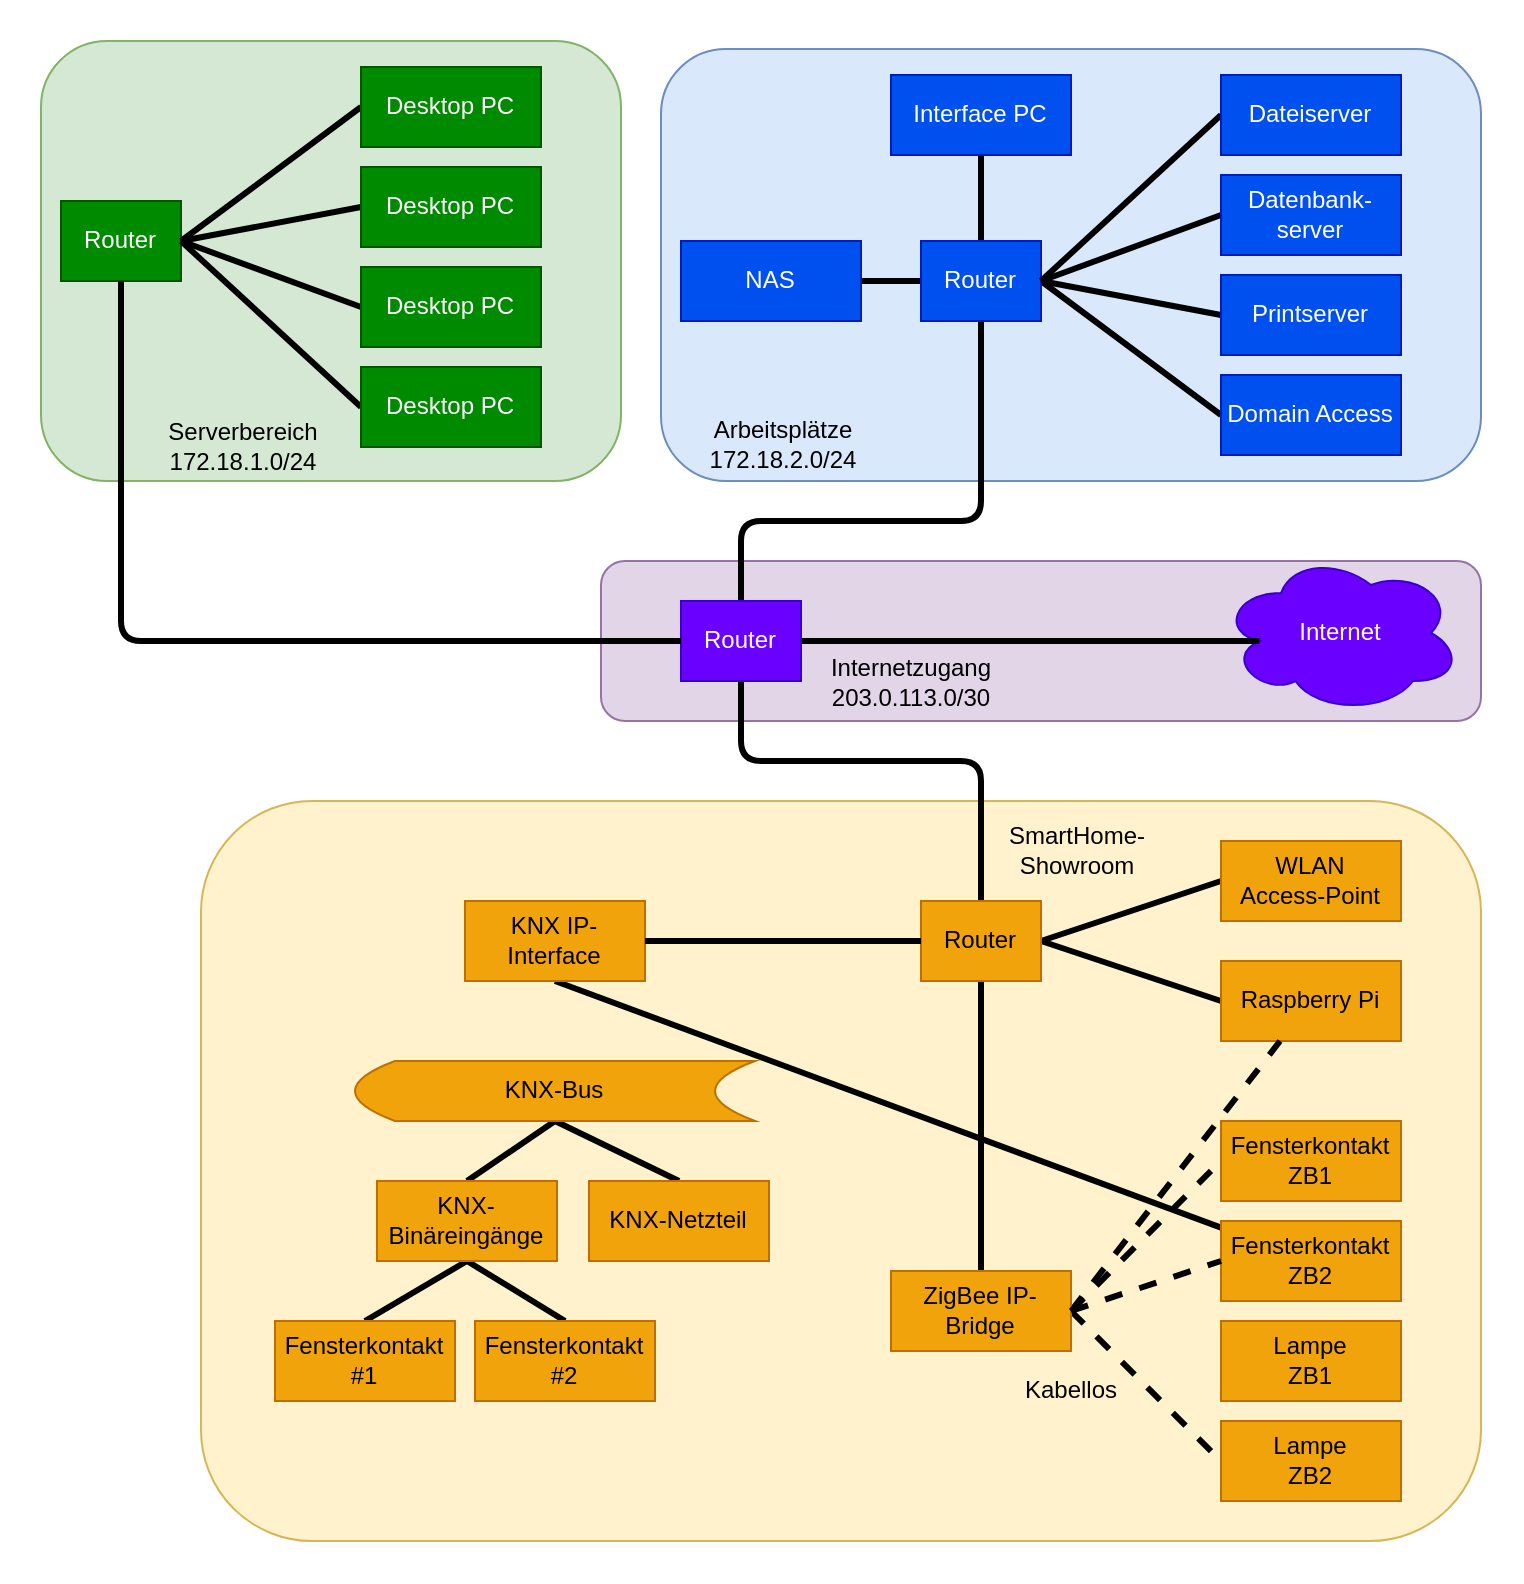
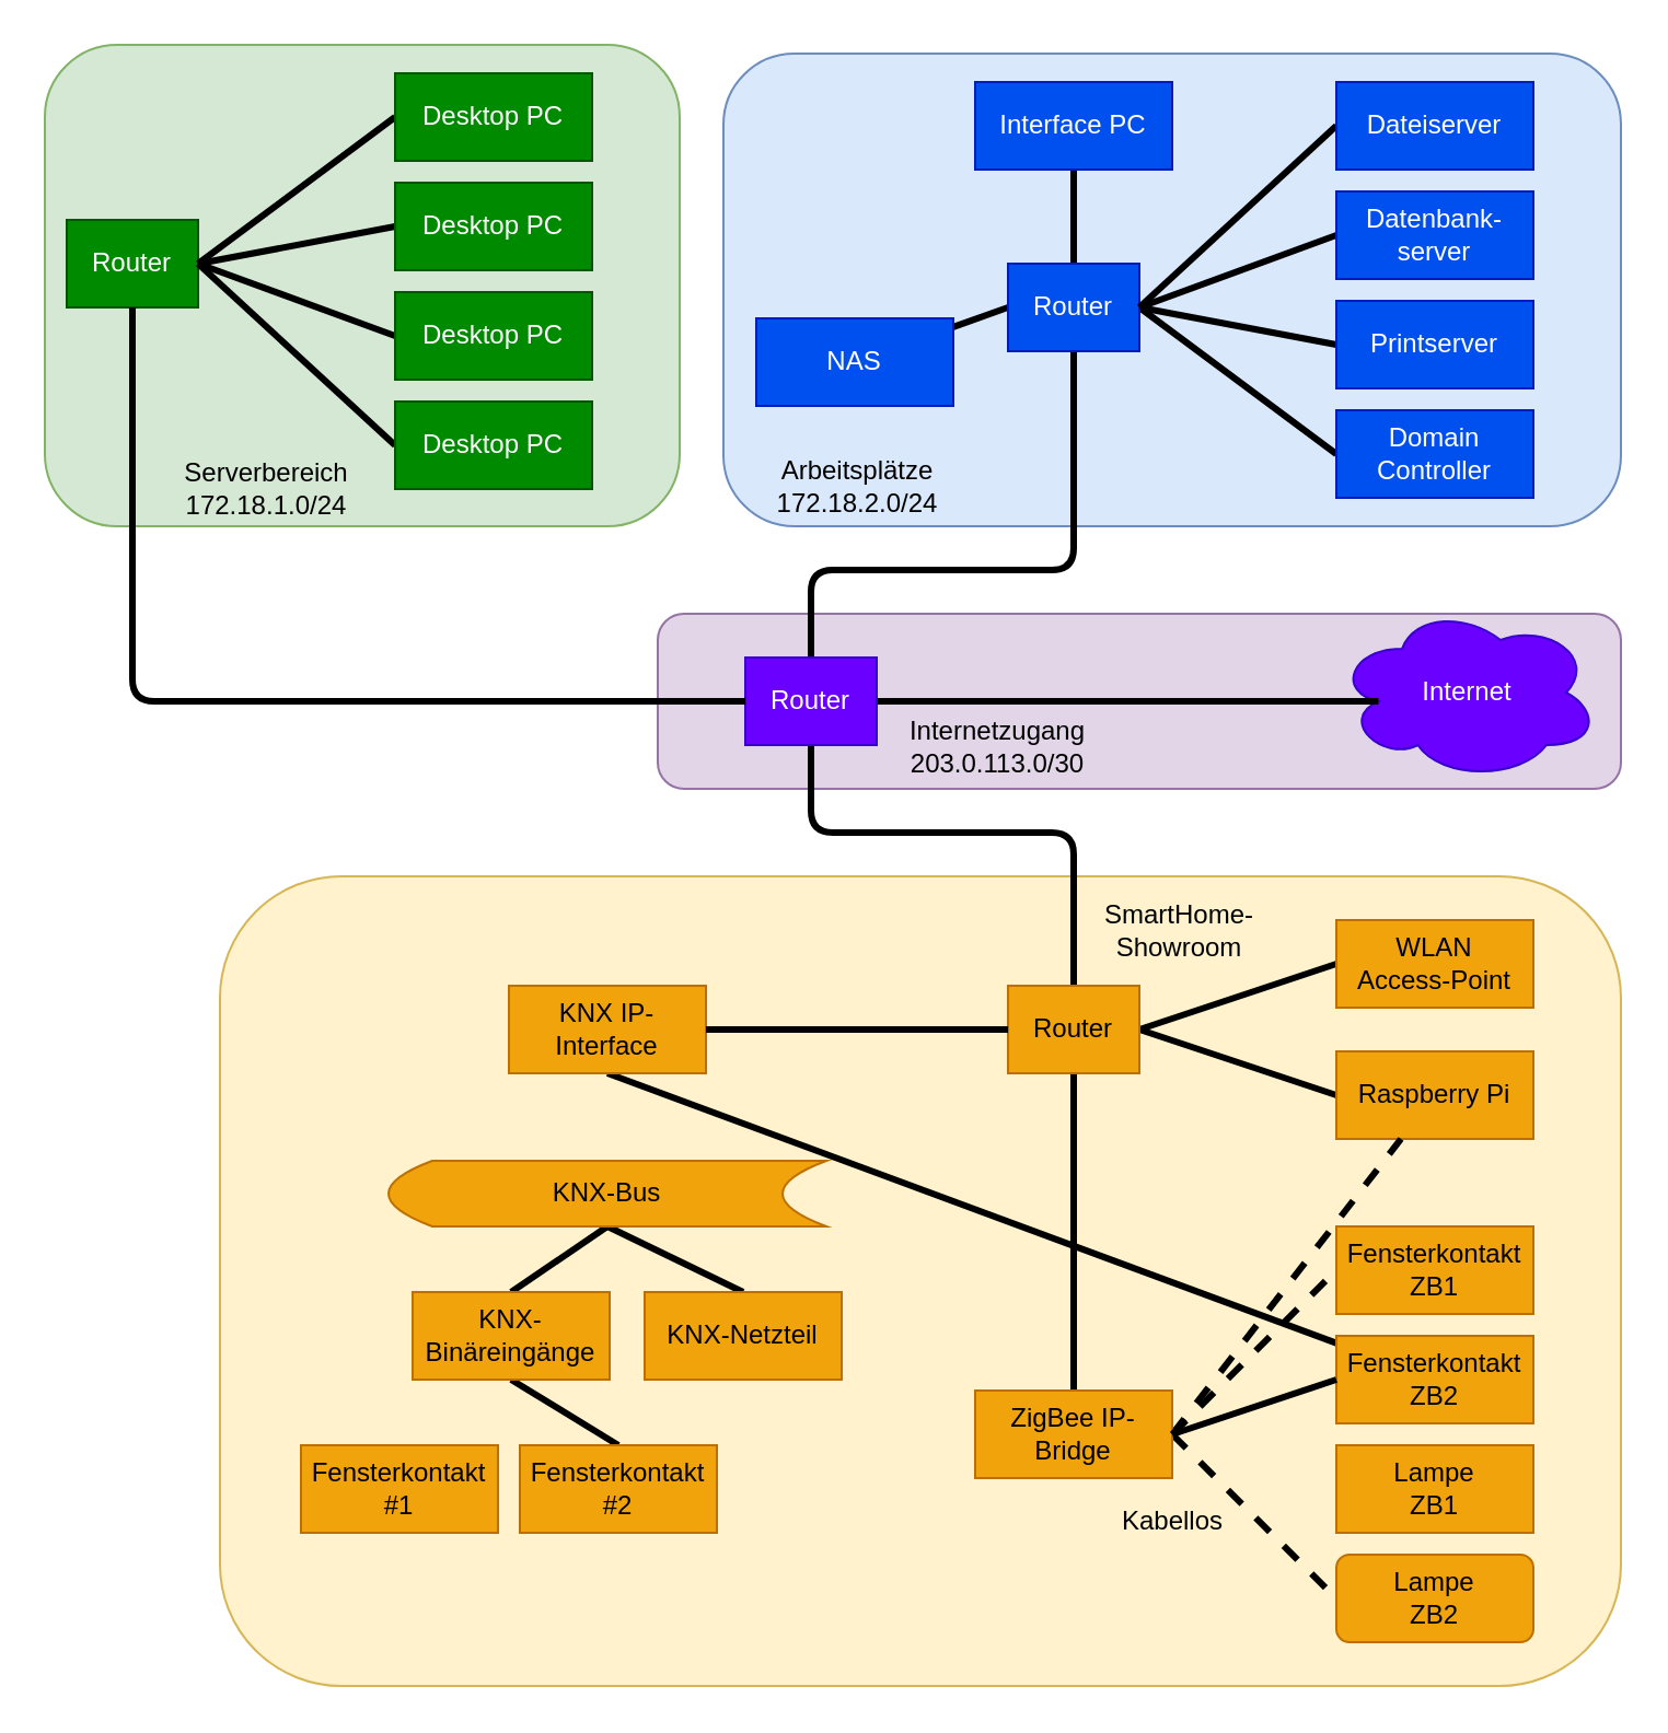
- <mxCell id="22" value="NAS" style="rounded=0;whiteSpace=wrap;html=1;fillColor=#0050ef;strokeColor=#001DBC;fontColor=#ffffff;" parent="1" vertex="1"><mxGeometry x="340" y="120" width="90" height="40" as="geometry" /></mxCell>
+ <mxCell id="22" value="NAS" style="rounded=0;whiteSpace=wrap;html=1;fillColor=#0050ef;strokeColor=#001DBC;fontColor=#ffffff;" parent="1" vertex="1"><mxGeometry x="345" y="145" width="90" height="40" as="geometry" /></mxCell>
- <mxCell id="20" value="Domain Access" style="rounded=0;whiteSpace=wrap;html=1;fillColor=#0050ef;strokeColor=#001DBC;fontColor=#ffffff;" parent="1" vertex="1"><mxGeometry x="610" y="187" width="90" height="40" as="geometry" /></mxCell>
+ <mxCell id="20" value="Domain Controller" style="rounded=0;whiteSpace=wrap;html=1;fillColor=#0050ef;strokeColor=#001DBC;fontColor=#ffffff;" parent="1" vertex="1"><mxGeometry x="610" y="187" width="90" height="40" as="geometry" /></mxCell>
- <mxCell id="63" style="edgeStyle=none;html=1;exitX=1;exitY=0.5;exitDx=0;exitDy=0;entryX=0;entryY=0.5;entryDx=0;entryDy=0;strokeWidth=3;endArrow=none;endFill=0;dashed=1;" parent="1" source="53" target="62" edge="1"><mxGeometry relative="1" as="geometry"><mxPoint x="545" y="665" as="sourcePoint" /><mxPoint x="620" y="690" as="targetPoint" /></mxGeometry></mxCell>
+ <mxCell id="63" style="edgeStyle=none;html=1;exitX=1;exitY=0.5;exitDx=0;exitDy=0;entryX=0;entryY=0.5;entryDx=0;entryDy=0;strokeWidth=3;endArrow=none;endFill=0;dashed=0;" parent="1" source="53" target="62" edge="1"><mxGeometry relative="1" as="geometry"><mxPoint x="545" y="665" as="sourcePoint" /><mxPoint x="620" y="690" as="targetPoint" /></mxGeometry></mxCell>
- <mxCell id="47" style="edgeStyle=none;html=1;exitX=0.5;exitY=1;exitDx=0;exitDy=0;entryX=0.5;entryY=0;entryDx=0;entryDy=0;strokeWidth=3;endArrow=none;endFill=0;" parent="1" source="48" target="50" edge="1"><mxGeometry relative="1" as="geometry" /></mxCell>
- <mxCell id="55" value="Lampe&lt;br&gt;ZB2" style="rounded=0;whiteSpace=wrap;html=1;fillColor=#f0a30a;strokeColor=#BD7000;fontColor=#000000;" parent="1" vertex="1"><mxGeometry x="610" y="710" width="90" height="40" as="geometry" /></mxCell>
+ <mxCell id="55" value="Lampe&lt;br&gt;ZB2" style="whiteSpace=wrap;html=1;fillColor=#f0a30a;strokeColor=#BD7000;fontColor=#000000;rounded=1;" parent="1" vertex="1"><mxGeometry x="610" y="710" width="90" height="40" as="geometry" /></mxCell>
